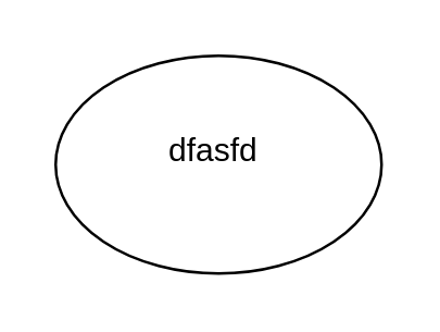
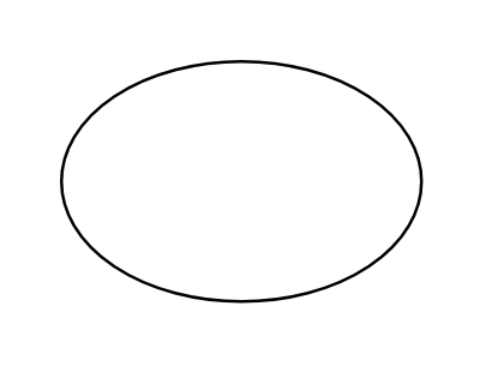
- <mxCell id="3" value="dfasfd&amp;nbsp;" style="text;html=1;align=center;verticalAlign=middle;whiteSpace=wrap;rounded=0;" vertex="1" parent="1"><mxGeometry x="50" y="40" width="60" height="30" as="geometry" /></mxCell>
